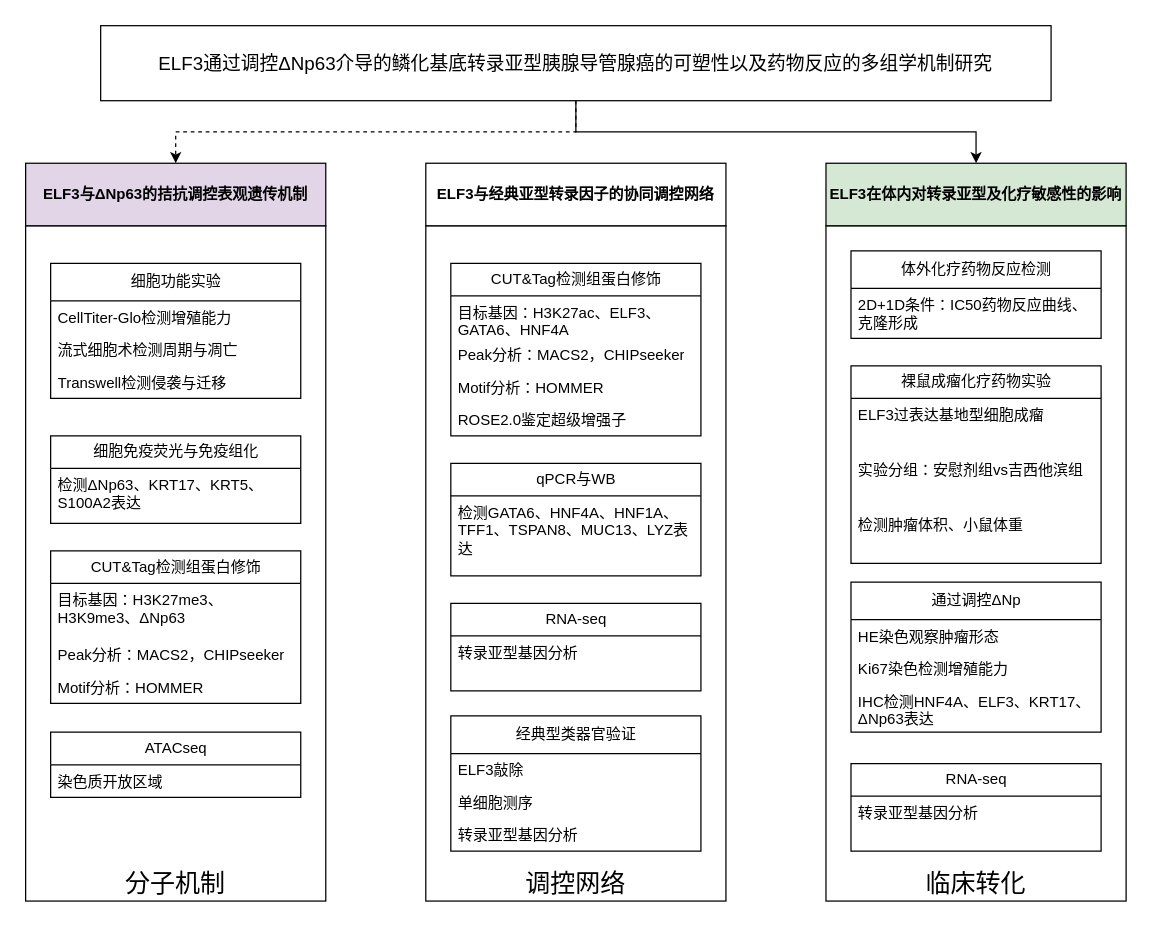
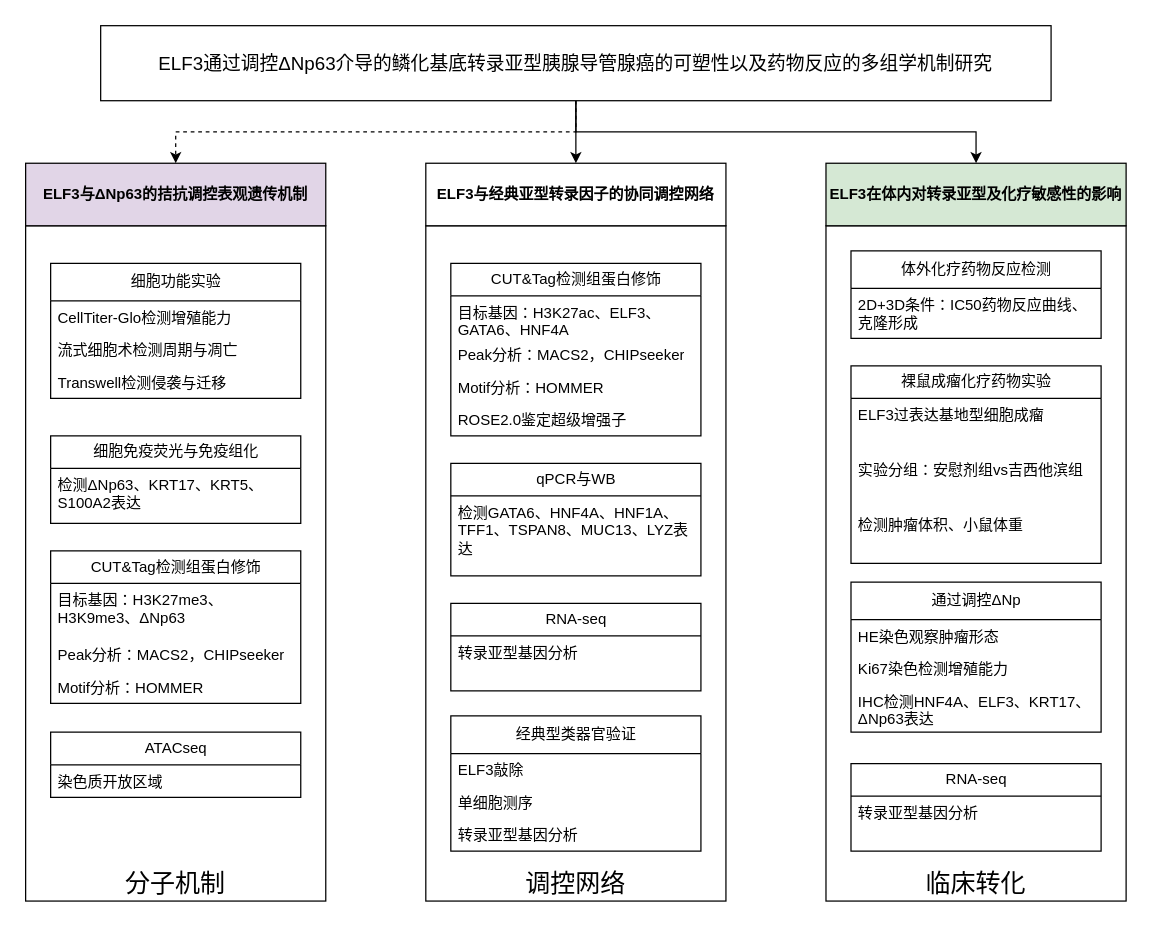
+ <mxCell id="22" style="edgeStyle=orthogonalEdgeStyle;rounded=0;orthogonalLoop=1;jettySize=auto;html=1;exitX=0.5;exitY=1;exitDx=0;exitDy=0;entryX=0.5;entryY=0;entryDx=0;entryDy=0;" parent="1" source="23" target="18" edge="1"><mxGeometry relative="1" as="geometry"><Array as="points"><mxPoint x="460" y="80" /></Array></mxGeometry></mxCell>
- <mxCell id="38" value="2D+1D条件：IC50药物反应曲线、克隆形成" style="text;strokeColor=none;fillColor=none;align=left;verticalAlign=top;spacingLeft=4;spacingRight=4;overflow=hidden;rotatable=0;points=[[0,0.5],[1,0.5]];portConstraint=eastwest;whiteSpace=wrap;html=1;fontSize=12;" parent="37" vertex="1"><mxGeometry y="30" width="200" height="40" as="geometry" /></mxCell>
+ <mxCell id="38" value="2D+3D条件：IC50药物反应曲线、克隆形成" style="text;strokeColor=none;fillColor=none;align=left;verticalAlign=top;spacingLeft=4;spacingRight=4;overflow=hidden;rotatable=0;points=[[0,0.5],[1,0.5]];portConstraint=eastwest;whiteSpace=wrap;html=1;fontSize=12;" parent="37" vertex="1"><mxGeometry y="30" width="200" height="40" as="geometry" /></mxCell>
